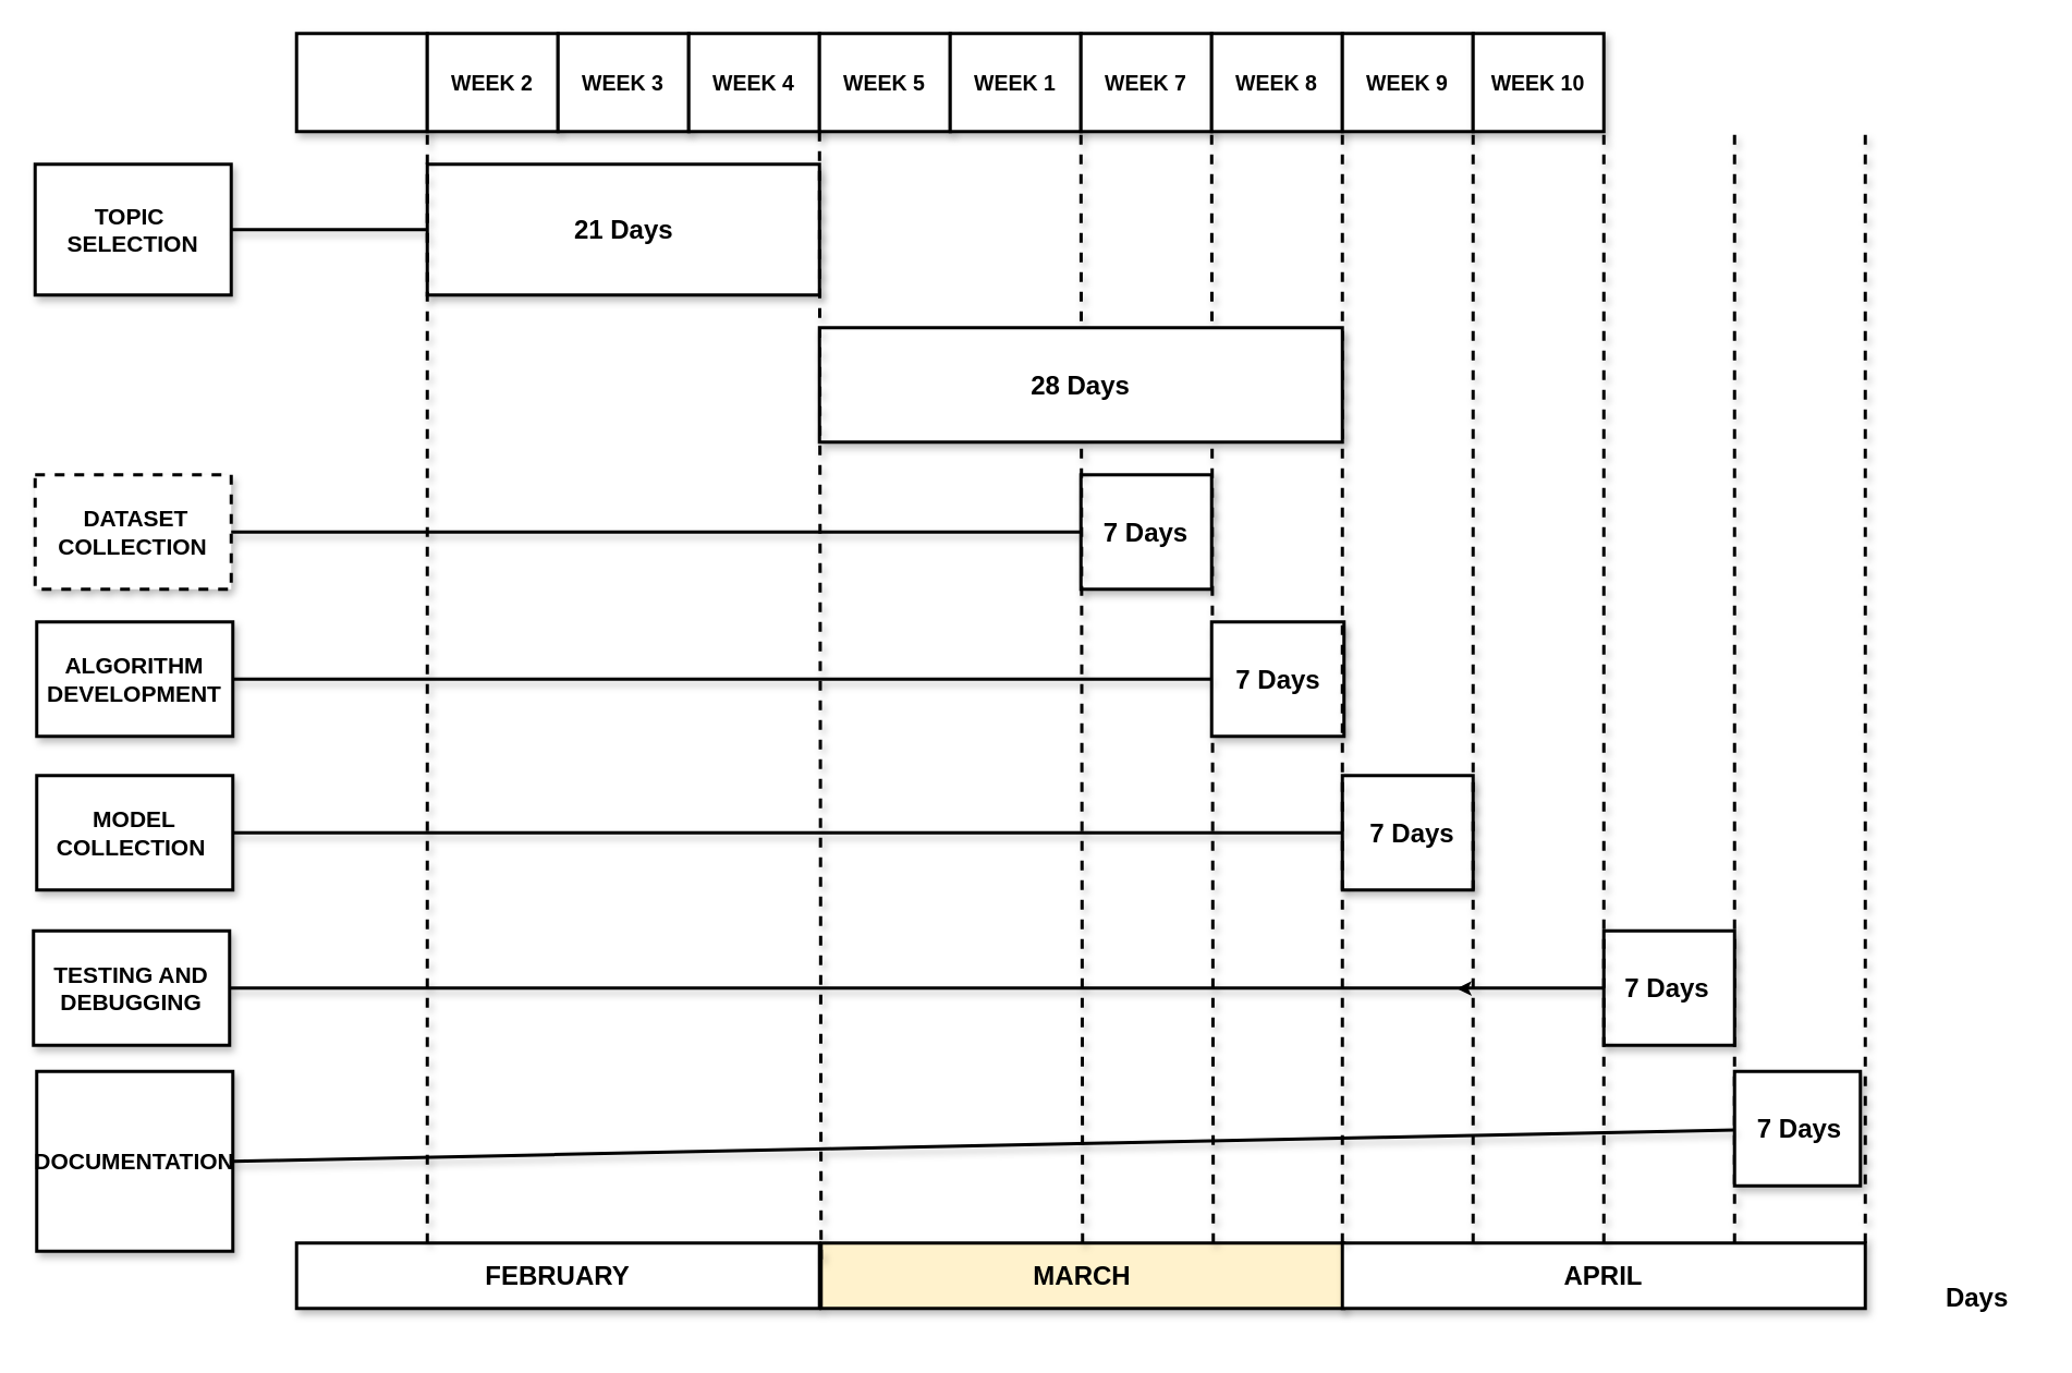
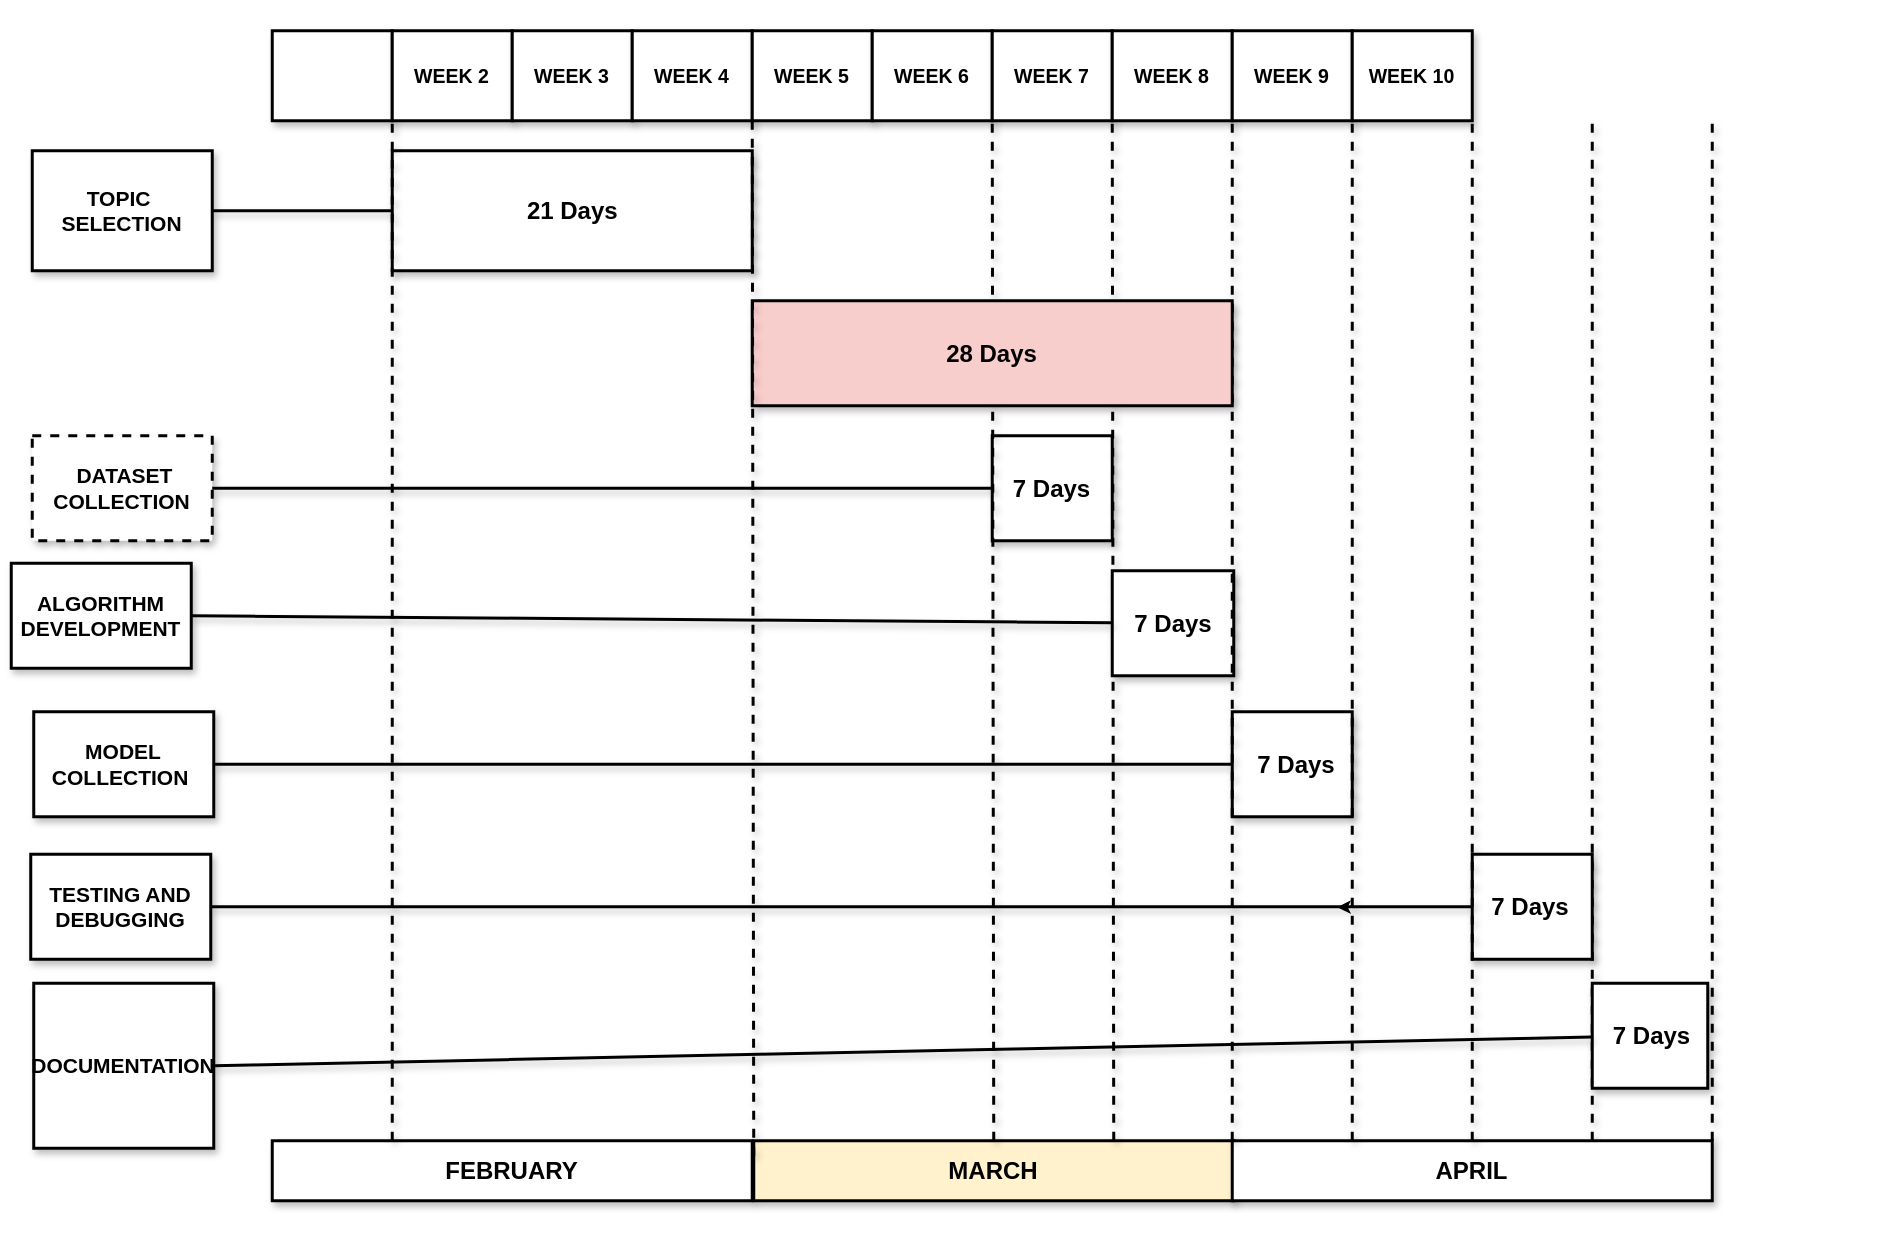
- <mxCell id="27" value="WEEK 1" style="text;html=1;strokeColor=none;fillColor=none;align=center;verticalAlign=middle;whiteSpace=wrap;rounded=0;fontStyle=1;fontSize=13;shadow=1;strokeWidth=2;" parent="1" vertex="1"><mxGeometry x="591" y="35" width="60" height="30" as="geometry" /></mxCell>
+ <mxCell id="27" value="WEEK 6" style="text;html=1;strokeColor=none;fillColor=none;align=center;verticalAlign=middle;whiteSpace=wrap;rounded=0;fontStyle=1;fontSize=13;shadow=1;strokeWidth=2;" parent="1" vertex="1"><mxGeometry x="591" y="35" width="60" height="30" as="geometry" /></mxCell>
- <mxCell id="61" value="28 Days" style="rounded=0;whiteSpace=wrap;html=1;fontStyle=1;fontSize=16;shadow=1;strokeWidth=2;" parent="1" vertex="1"><mxGeometry x="501" y="200" width="320" height="70" as="geometry" /></mxCell>
+ <mxCell id="61" value="28 Days" style="rounded=0;whiteSpace=wrap;html=1;fontStyle=1;fontSize=16;shadow=1;strokeWidth=2;fillColor=#f8cecc;" parent="1" vertex="1"><mxGeometry x="501" y="200" width="320" height="70" as="geometry" /></mxCell>
- <mxCell id="39" value="ALGORITHM&lt;br&gt;DEVELOPMENT" style="rounded=0;whiteSpace=wrap;html=1;fontStyle=1;fontSize=14;shadow=1;strokeWidth=2;" parent="1" vertex="1"><mxGeometry x="22" y="380" width="120" height="70" as="geometry" /></mxCell>
+ <mxCell id="39" value="ALGORITHM&lt;br&gt;DEVELOPMENT" style="rounded=0;whiteSpace=wrap;html=1;fontStyle=1;fontSize=14;shadow=1;strokeWidth=2;" parent="1" vertex="1"><mxGeometry x="7" y="375" width="120" height="70" as="geometry" /></mxCell>
- <mxCell id="49" value="&lt;span style=&quot;font-size: 16px;&quot;&gt;&amp;nbsp;Days&lt;/span&gt;" style="text;html=1;strokeColor=none;fillColor=none;align=center;verticalAlign=middle;whiteSpace=wrap;rounded=0;fontStyle=1;fontSize=16;shadow=1;strokeWidth=2;" parent="1" vertex="1"><mxGeometry x="1169" y="768" width="77" height="50" as="geometry" /></mxCell>
